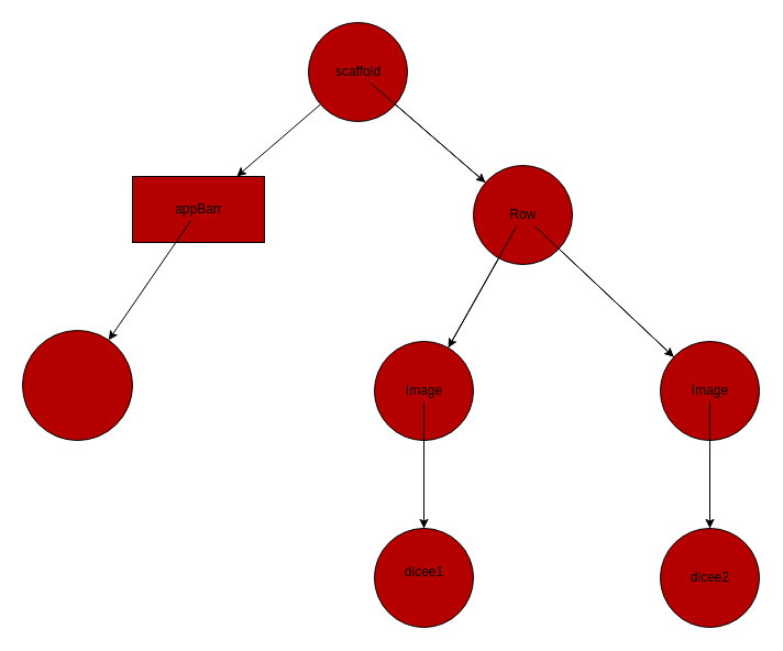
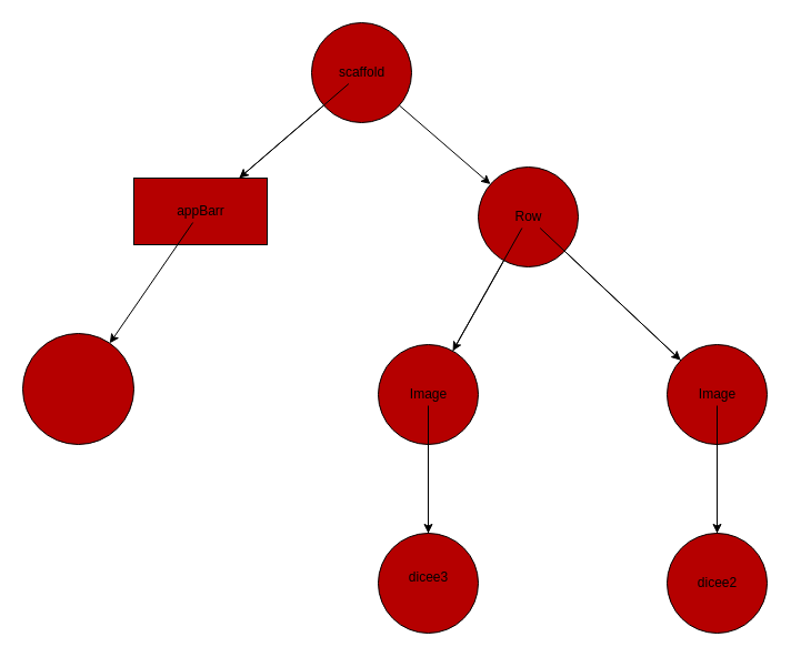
+ <mxCell id="5" value="" style="edgeStyle=none;rounded=0;orthogonalLoop=1;jettySize=auto;html=1;" edge="1" parent="1" source="7" target="13"><mxGeometry relative="1" as="geometry" /></mxCell>
- <mxCell id="6" value="" style="edgeStyle=none;rounded=0;orthogonalLoop=1;jettySize=auto;html=1;" edge="1" parent="1" source="7" target="16"><mxGeometry relative="1" as="geometry" /></mxCell>
- <mxCell id="28" value="dicee1" style="text;html=1;resizable=0;autosize=1;align=center;verticalAlign=middle;points=[];fillColor=none;strokeColor=none;rounded=0;" vertex="1" parent="1"><mxGeometry x="360" y="510" width="50" height="20" as="geometry" /></mxCell>
+ <mxCell id="28" value="dicee3" style="text;html=1;resizable=0;autosize=1;align=center;verticalAlign=middle;points=[];fillColor=none;strokeColor=none;rounded=0;" vertex="1" parent="1"><mxGeometry x="360" y="510" width="50" height="20" as="geometry" /></mxCell>
